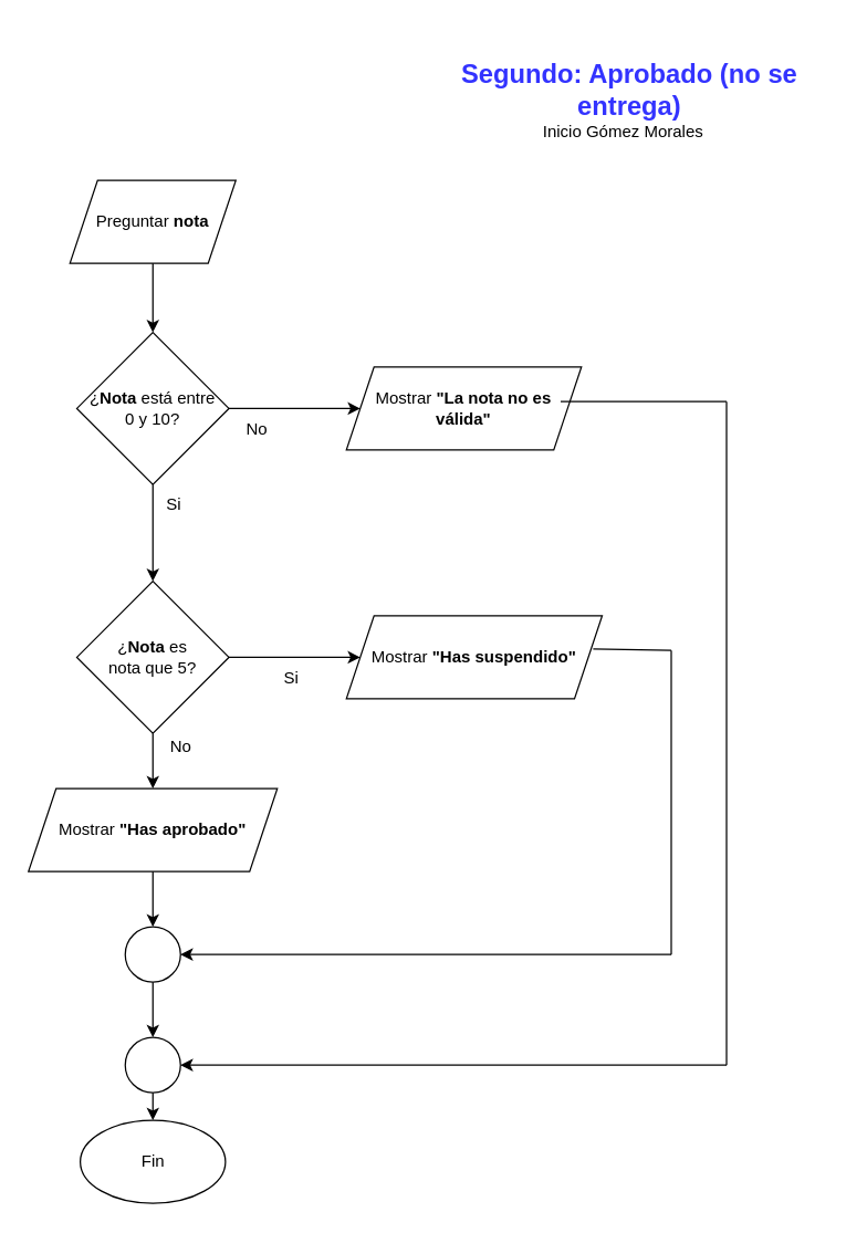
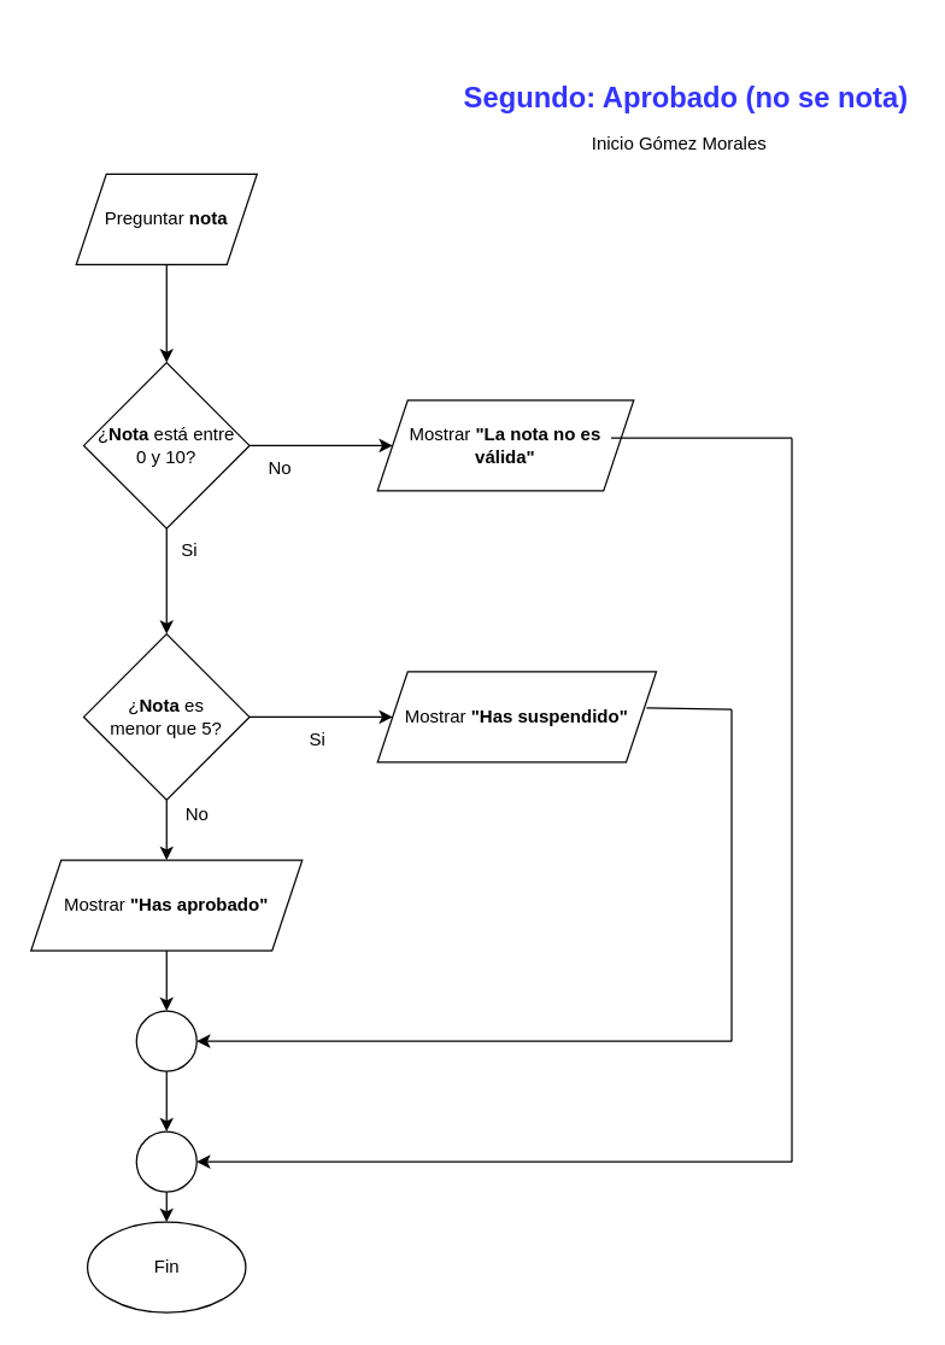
- <mxCell id="2" value="&lt;b&gt;&lt;font color=&quot;#3333ff&quot; style=&quot;font-size: 19px;&quot;&gt;Segundo: Aprobado (no se entrega)&lt;/font&gt;&lt;/b&gt;" style="text;html=1;strokeColor=none;fillColor=none;align=center;verticalAlign=middle;whiteSpace=wrap;rounded=0;" parent="1" vertex="1"><mxGeometry x="305" y="20" width="300" height="90" as="geometry" /></mxCell>
+ <mxCell id="2" value="&lt;b&gt;&lt;font color=&quot;#3333ff&quot; style=&quot;font-size: 19px;&quot;&gt;Segundo: Aprobado (no se nota)&lt;/font&gt;&lt;/b&gt;" style="text;html=1;strokeColor=none;fillColor=none;align=center;verticalAlign=middle;whiteSpace=wrap;rounded=0;" parent="1" vertex="1"><mxGeometry x="305" y="20" width="300" height="90" as="geometry" /></mxCell>
- <mxCell id="4" value="Preguntar &lt;b&gt;nota&lt;/b&gt;" style="shape=parallelogram;perimeter=parallelogramPerimeter;whiteSpace=wrap;html=1;fixedSize=1;" parent="1" vertex="1"><mxGeometry x="50" y="130" width="120" height="60" as="geometry" /></mxCell>
+ <mxCell id="4" value="Preguntar &lt;b&gt;nota&lt;/b&gt;" style="shape=parallelogram;perimeter=parallelogramPerimeter;whiteSpace=wrap;html=1;fixedSize=1;" parent="1" vertex="1"><mxGeometry x="50" y="115" width="120" height="60" as="geometry" /></mxCell>
- <mxCell id="11" value="¿&lt;b&gt;Nota &lt;/b&gt;es&lt;br&gt;nota que 5?" style="rhombus;whiteSpace=wrap;html=1;" parent="1" vertex="1"><mxGeometry x="55" y="420" width="110" height="110" as="geometry" /></mxCell>
+ <mxCell id="11" value="¿&lt;b&gt;Nota &lt;/b&gt;es&lt;br&gt;menor que 5?" style="rhombus;whiteSpace=wrap;html=1;" parent="1" vertex="1"><mxGeometry x="55" y="420" width="110" height="110" as="geometry" /></mxCell>
